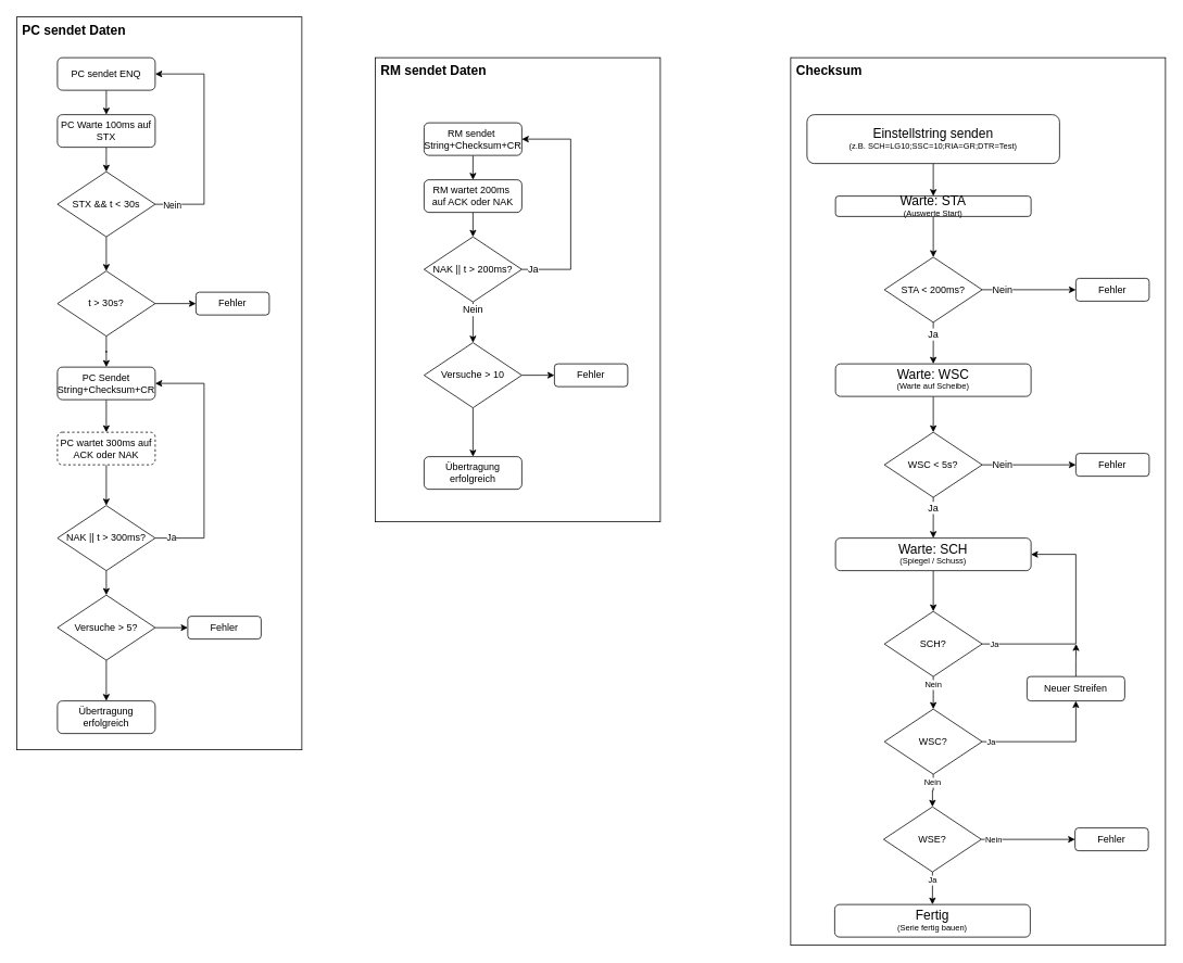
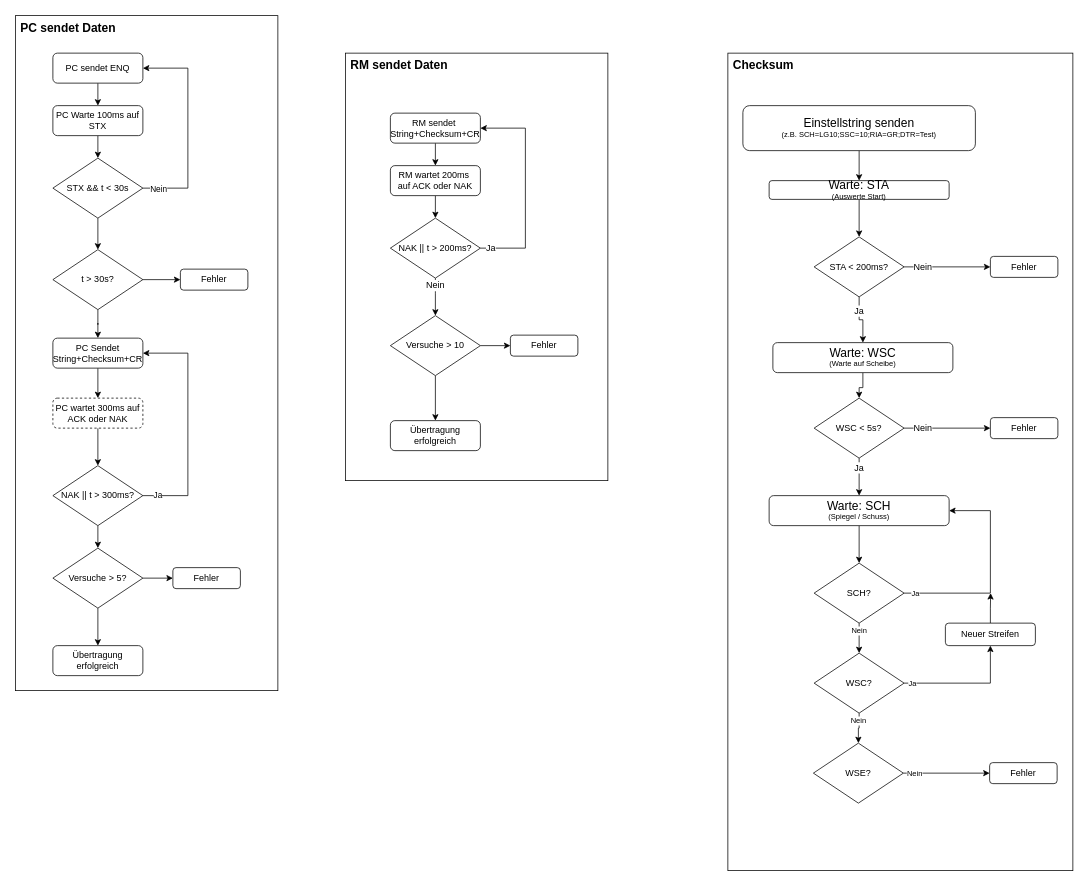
- <mxCell id="51" value="&lt;p style=&quot;line-height: 0.8;&quot;&gt;Warte: WSC&lt;br&gt;&lt;font style=&quot;font-size: 10px; line-height: 1;&quot;&gt;(Warte auf Scheibe)&lt;/font&gt;&lt;/p&gt;" style="rounded=1;whiteSpace=wrap;html=1;fontSize=16;" parent="1" vertex="1"><mxGeometry x="1025" y="446" width="240" height="40" as="geometry" /></mxCell>
+ <mxCell id="51" value="&lt;p style=&quot;line-height: 0.8;&quot;&gt;Warte: WSC&lt;br&gt;&lt;font style=&quot;font-size: 10px; line-height: 1;&quot;&gt;(Warte auf Scheibe)&lt;/font&gt;&lt;/p&gt;" style="rounded=1;whiteSpace=wrap;html=1;fontSize=16;" parent="1" vertex="1"><mxGeometry x="1030" y="456" width="240" height="40" as="geometry" /></mxCell>
- <mxCell id="62" value="Ja" style="edgeStyle=orthogonalEdgeStyle;rounded=0;orthogonalLoop=1;jettySize=auto;html=1;fontSize=10;" parent="1" source="63" target="65" edge="1"><mxGeometry x="-0.5" relative="1" as="geometry"><mxPoint as="offset" /></mxGeometry></mxCell>
- <mxCell id="65" value="&lt;p style=&quot;line-height: 0.8;&quot;&gt;Fertig&lt;br&gt;&lt;font style=&quot;font-size: 10px;&quot;&gt;(Serie fertig bauen)&lt;/font&gt;&lt;/p&gt;" style="rounded=1;whiteSpace=wrap;html=1;fontSize=16;" parent="1" vertex="1"><mxGeometry x="1024" y="1110" width="240" height="40" as="geometry" /></mxCell>
